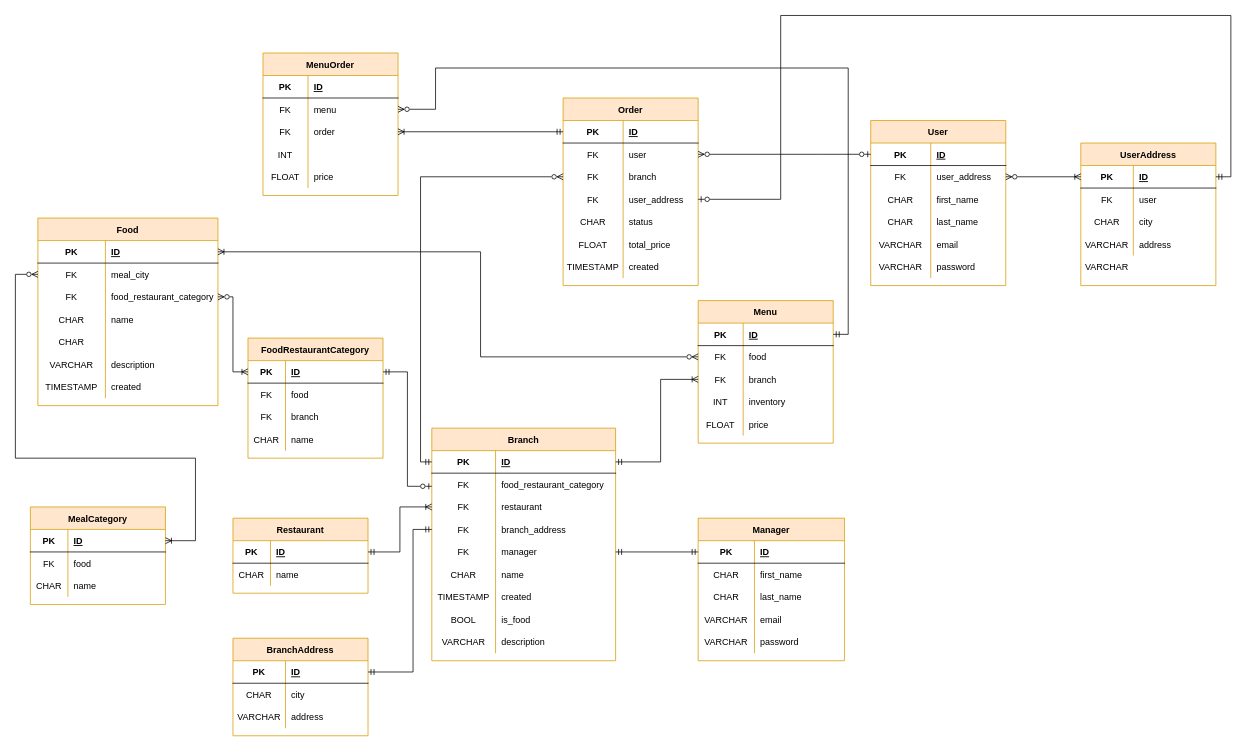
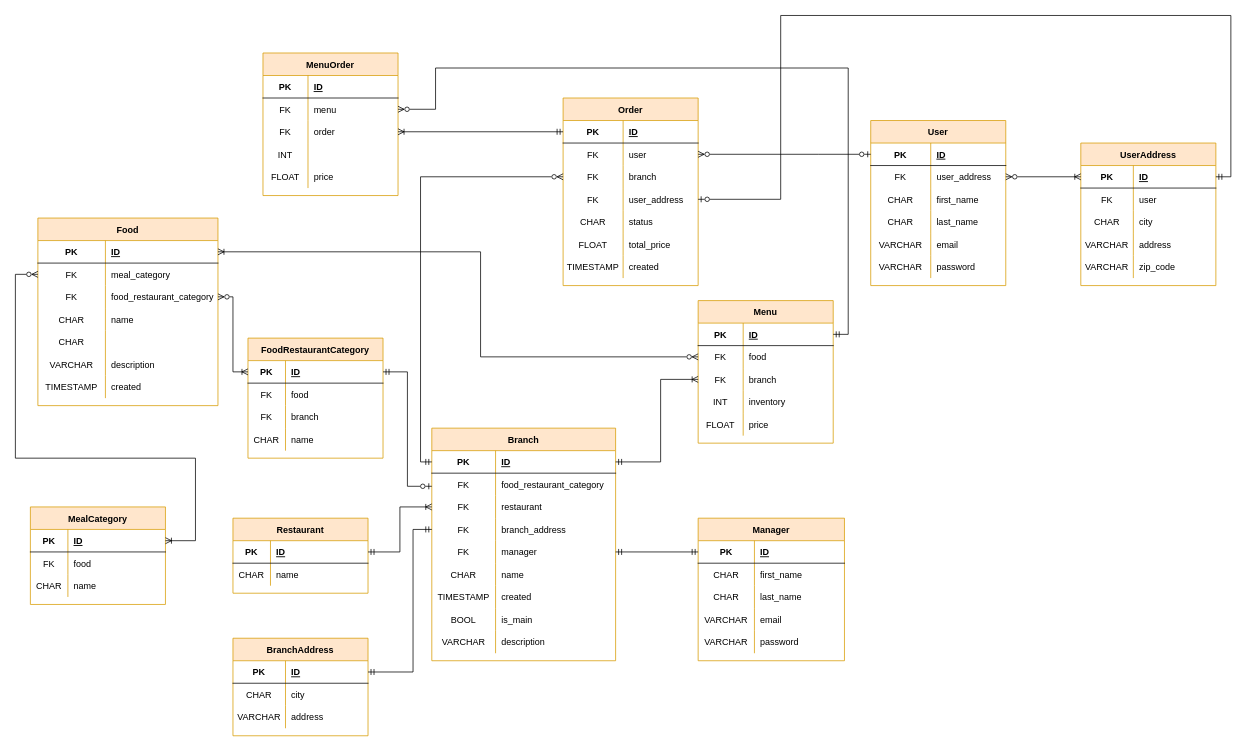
+ <mxCell id="159" value="zip_code" style="shape=partialRectangle;connectable=0;fillColor=none;top=0;left=0;bottom=0;right=0;align=left;spacingLeft=6;overflow=hidden;" vertex="1" parent="157"><mxGeometry x="70" width="110" height="30" as="geometry"><mxRectangle width="110" height="30" as="alternateBounds" /></mxGeometry></mxCell>
- <mxCell id="8" value="meal_city" style="shape=partialRectangle;connectable=0;fillColor=none;top=0;left=0;bottom=0;right=0;align=left;spacingLeft=6;overflow=hidden;" parent="6" vertex="1"><mxGeometry x="90" width="150" height="30" as="geometry"><mxRectangle width="150" height="30" as="alternateBounds" /></mxGeometry></mxCell>
+ <mxCell id="8" value="meal_category" style="shape=partialRectangle;connectable=0;fillColor=none;top=0;left=0;bottom=0;right=0;align=left;spacingLeft=6;overflow=hidden;" parent="6" vertex="1"><mxGeometry x="90" width="150" height="30" as="geometry"><mxRectangle width="150" height="30" as="alternateBounds" /></mxGeometry></mxCell>
- <mxCell id="69" value="is_food" style="shape=partialRectangle;connectable=0;fillColor=none;top=0;left=0;bottom=0;right=0;align=left;spacingLeft=6;overflow=hidden;" parent="67" vertex="1"><mxGeometry x="85" width="160" height="30" as="geometry"><mxRectangle width="160" height="30" as="alternateBounds" /></mxGeometry></mxCell>
+ <mxCell id="69" value="is_main" style="shape=partialRectangle;connectable=0;fillColor=none;top=0;left=0;bottom=0;right=0;align=left;spacingLeft=6;overflow=hidden;" parent="67" vertex="1"><mxGeometry x="85" width="160" height="30" as="geometry"><mxRectangle width="160" height="30" as="alternateBounds" /></mxGeometry></mxCell>
